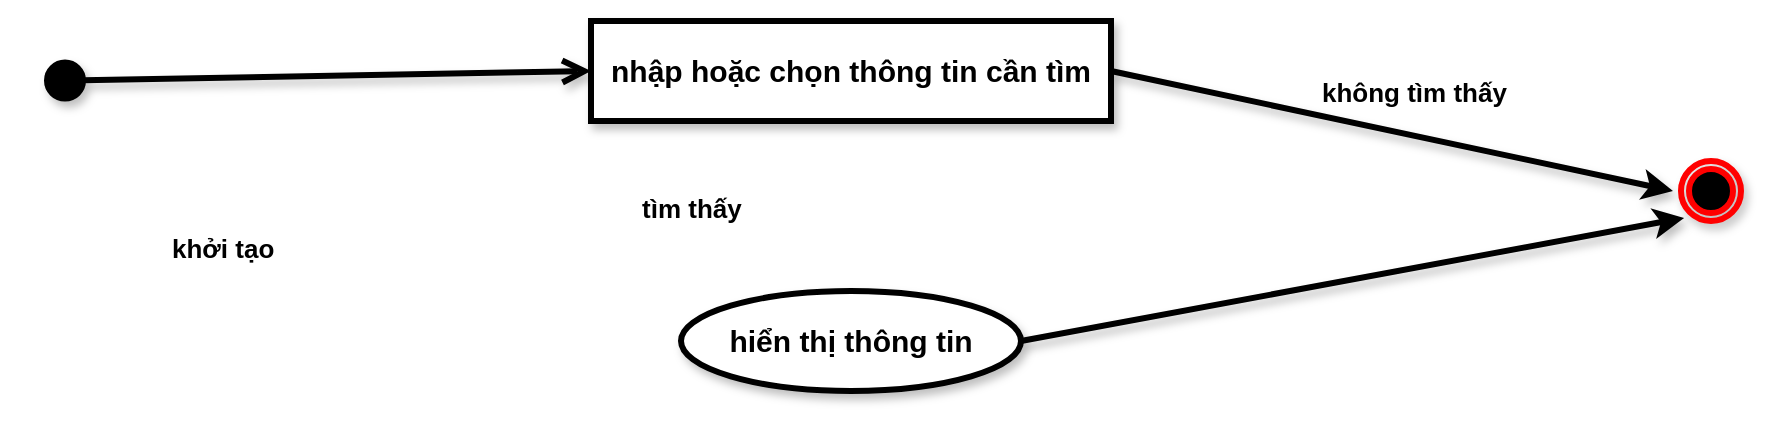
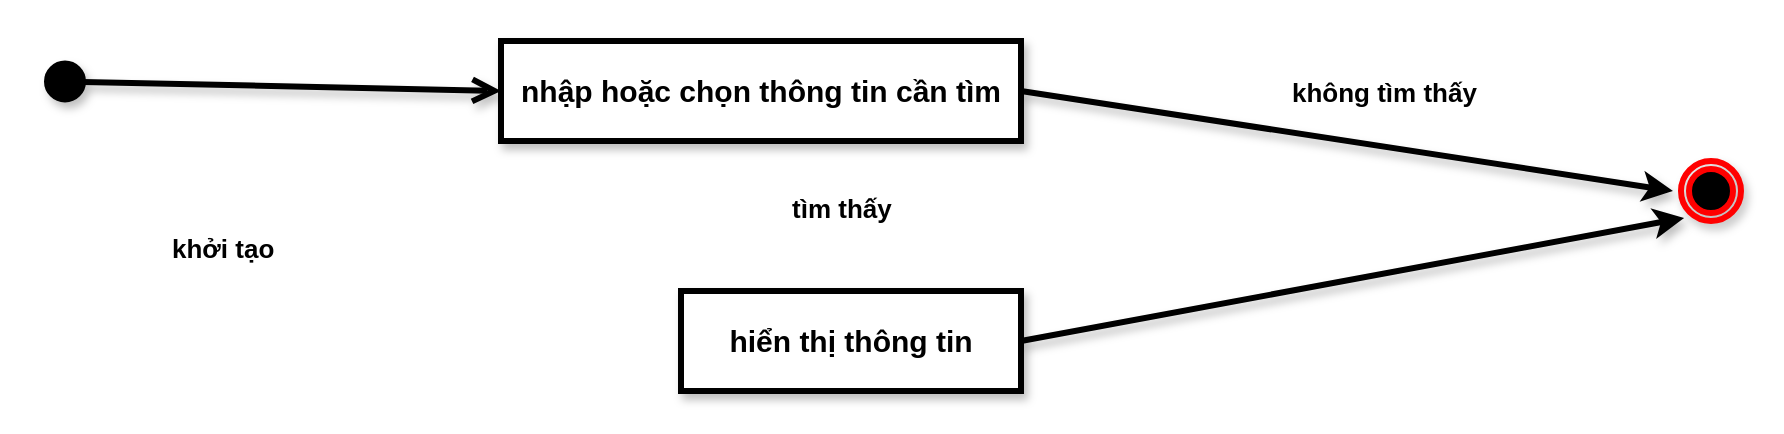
- <mxCell id="4" value="nhập hoặc chọn thông tin cần tìm" style="html=1;shadow=1;strokeWidth=3;fontStyle=1;fontSize=15;" vertex="1" parent="1"><mxGeometry x="295" y="10" width="260" height="50" as="geometry" /></mxCell>
+ <mxCell id="4" value="nhập hoặc chọn thông tin cần tìm" style="html=1;shadow=1;strokeWidth=3;fontStyle=1;fontSize=15;" vertex="1" parent="1"><mxGeometry x="250" y="20" width="260" height="50" as="geometry" /></mxCell>
- <mxCell id="9" value="không tìm thấy" style="text;strokeColor=none;fillColor=none;align=left;verticalAlign=top;spacingLeft=4;spacingRight=4;overflow=hidden;rotatable=0;points=[[0,0.5],[1,0.5]];portConstraint=eastwest;shadow=1;fontSize=13;fontStyle=1" vertex="1" parent="1"><mxGeometry x="655" y="32" width="130" height="26" as="geometry" /></mxCell>
+ <mxCell id="9" value="không tìm thấy" style="text;strokeColor=none;fillColor=none;align=left;verticalAlign=top;spacingLeft=4;spacingRight=4;overflow=hidden;rotatable=0;points=[[0,0.5],[1,0.5]];portConstraint=eastwest;shadow=1;fontSize=13;fontStyle=1" vertex="1" parent="1"><mxGeometry x="640" y="32" width="130" height="26" as="geometry" /></mxCell>
- <mxCell id="8" value="tìm thấy" style="text;strokeColor=none;fillColor=none;align=left;verticalAlign=top;spacingLeft=4;spacingRight=4;overflow=hidden;rotatable=0;points=[[0,0.5],[1,0.5]];portConstraint=eastwest;shadow=1;fontSize=13;fontStyle=1" vertex="1" parent="1"><mxGeometry x="315" y="90" width="130" height="26" as="geometry" /></mxCell>
+ <mxCell id="8" value="tìm thấy" style="text;strokeColor=none;fillColor=none;align=left;verticalAlign=top;spacingLeft=4;spacingRight=4;overflow=hidden;rotatable=0;points=[[0,0.5],[1,0.5]];portConstraint=eastwest;shadow=1;fontSize=13;fontStyle=1" vertex="1" parent="1"><mxGeometry x="390" y="90" width="130" height="26" as="geometry" /></mxCell>
- <mxCell id="7" value="hiển thị thông tin" style="ellipse;html=1;shadow=1;strokeWidth=3;fontStyle=1;fontSize=15;" vertex="1" parent="1"><mxGeometry x="340" y="145" width="170" height="50" as="geometry" /></mxCell>
+ <mxCell id="7" value="hiển thị thông tin" style="html=1;shadow=1;strokeWidth=3;fontStyle=1;fontSize=15;" vertex="1" parent="1"><mxGeometry x="340" y="145" width="170" height="50" as="geometry" /></mxCell>
